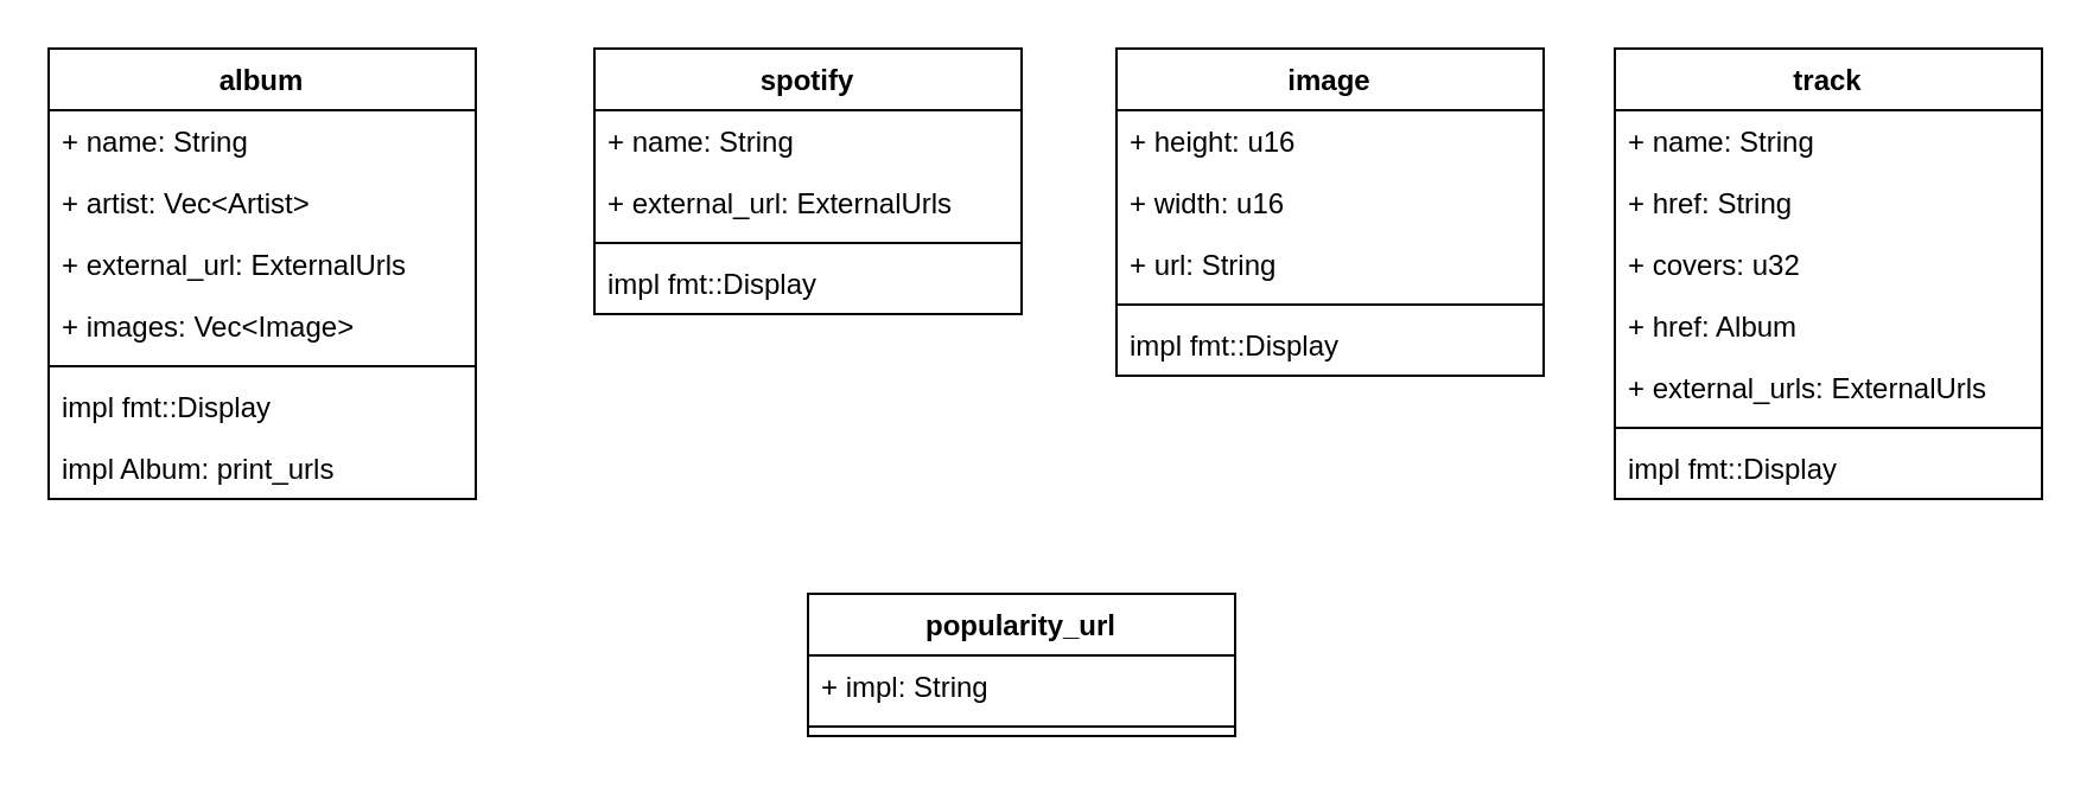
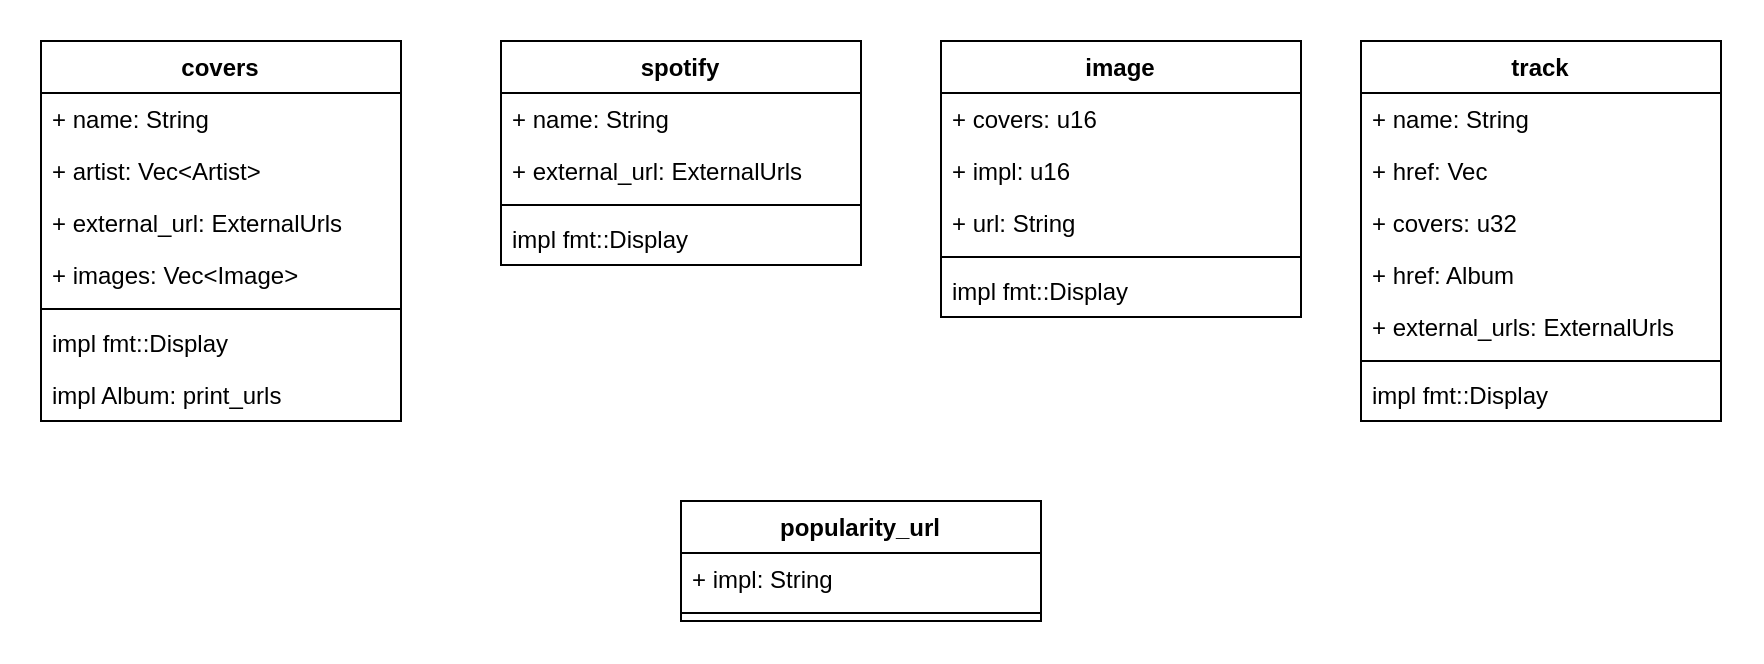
- <mxCell id="2" value="album" style="swimlane;fontStyle=1;align=center;verticalAlign=top;childLayout=stackLayout;horizontal=1;startSize=26;horizontalStack=0;resizeParent=1;resizeParentMax=0;resizeLast=0;collapsible=1;marginBottom=0;" vertex="1" parent="1"><mxGeometry x="20" y="20" width="180" height="190" as="geometry" /></mxCell>
+ <mxCell id="2" value="covers" style="swimlane;fontStyle=1;align=center;verticalAlign=top;childLayout=stackLayout;horizontal=1;startSize=26;horizontalStack=0;resizeParent=1;resizeParentMax=0;resizeLast=0;collapsible=1;marginBottom=0;" vertex="1" parent="1"><mxGeometry x="20" y="20" width="180" height="190" as="geometry" /></mxCell>
- <mxCell id="16" value="+ height: u16" style="text;strokeColor=none;fillColor=none;align=left;verticalAlign=top;spacingLeft=4;spacingRight=4;overflow=hidden;rotatable=0;points=[[0,0.5],[1,0.5]];portConstraint=eastwest;" vertex="1" parent="15"><mxGeometry y="26" width="180" height="26" as="geometry" /></mxCell>
+ <mxCell id="16" value="+ covers: u16" style="text;strokeColor=none;fillColor=none;align=left;verticalAlign=top;spacingLeft=4;spacingRight=4;overflow=hidden;rotatable=0;points=[[0,0.5],[1,0.5]];portConstraint=eastwest;" vertex="1" parent="15"><mxGeometry y="26" width="180" height="26" as="geometry" /></mxCell>
- <mxCell id="17" value="+ width: u16" style="text;strokeColor=none;fillColor=none;align=left;verticalAlign=top;spacingLeft=4;spacingRight=4;overflow=hidden;rotatable=0;points=[[0,0.5],[1,0.5]];portConstraint=eastwest;" vertex="1" parent="15"><mxGeometry y="52" width="180" height="26" as="geometry" /></mxCell>
+ <mxCell id="17" value="+ impl: u16" style="text;strokeColor=none;fillColor=none;align=left;verticalAlign=top;spacingLeft=4;spacingRight=4;overflow=hidden;rotatable=0;points=[[0,0.5],[1,0.5]];portConstraint=eastwest;" vertex="1" parent="15"><mxGeometry y="52" width="180" height="26" as="geometry" /></mxCell>
- <mxCell id="23" value="+ href: String" style="text;strokeColor=none;fillColor=none;align=left;verticalAlign=top;spacingLeft=4;spacingRight=4;overflow=hidden;rotatable=0;points=[[0,0.5],[1,0.5]];portConstraint=eastwest;" vertex="1" parent="21"><mxGeometry y="52" width="180" height="26" as="geometry" /></mxCell>
+ <mxCell id="23" value="+ href: Vec" style="text;strokeColor=none;fillColor=none;align=left;verticalAlign=top;spacingLeft=4;spacingRight=4;overflow=hidden;rotatable=0;points=[[0,0.5],[1,0.5]];portConstraint=eastwest;" vertex="1" parent="21"><mxGeometry y="52" width="180" height="26" as="geometry" /></mxCell>
